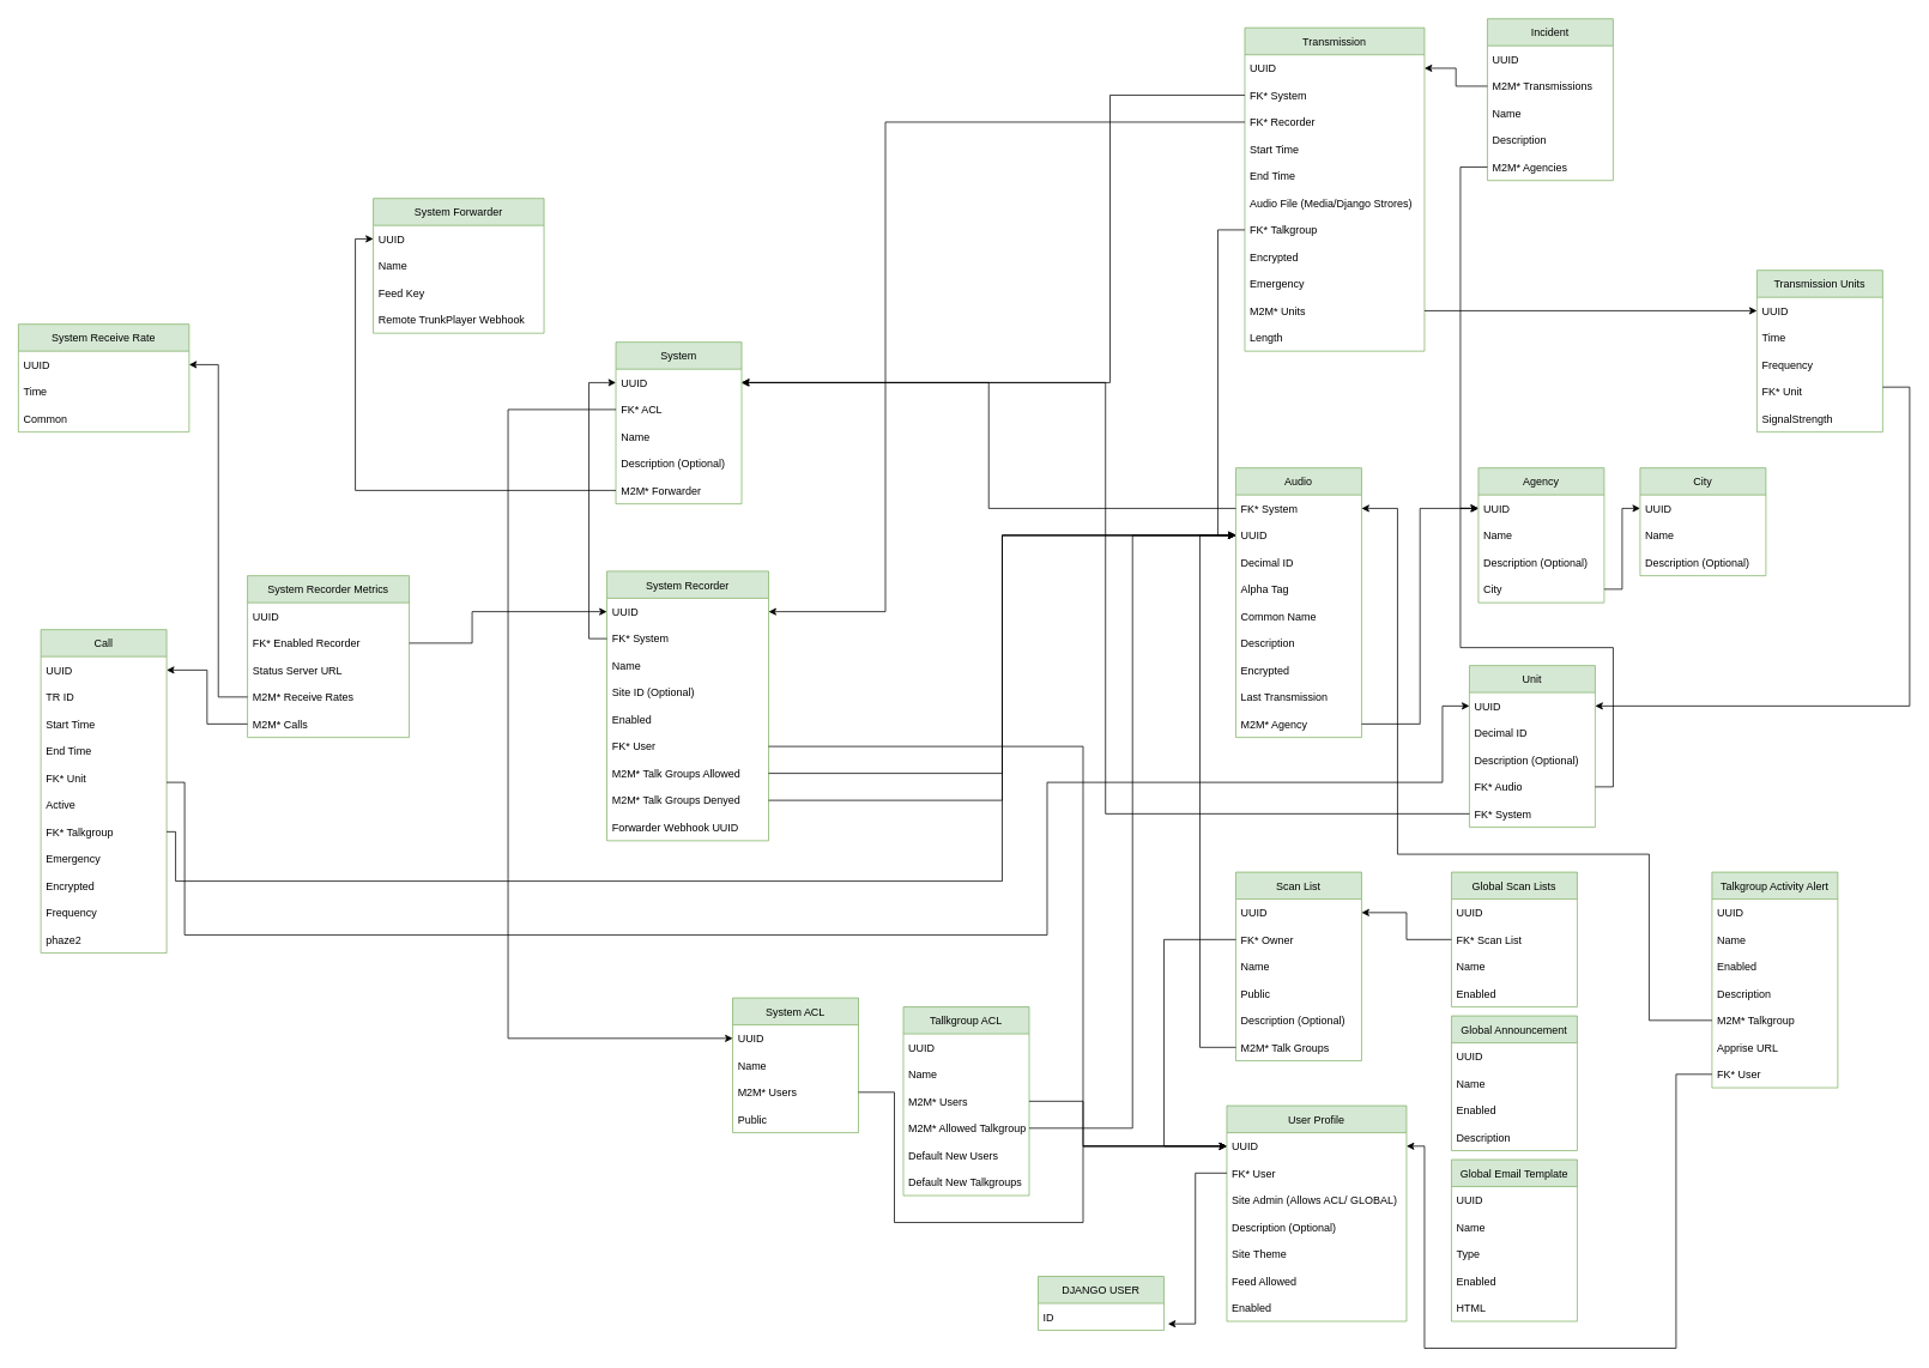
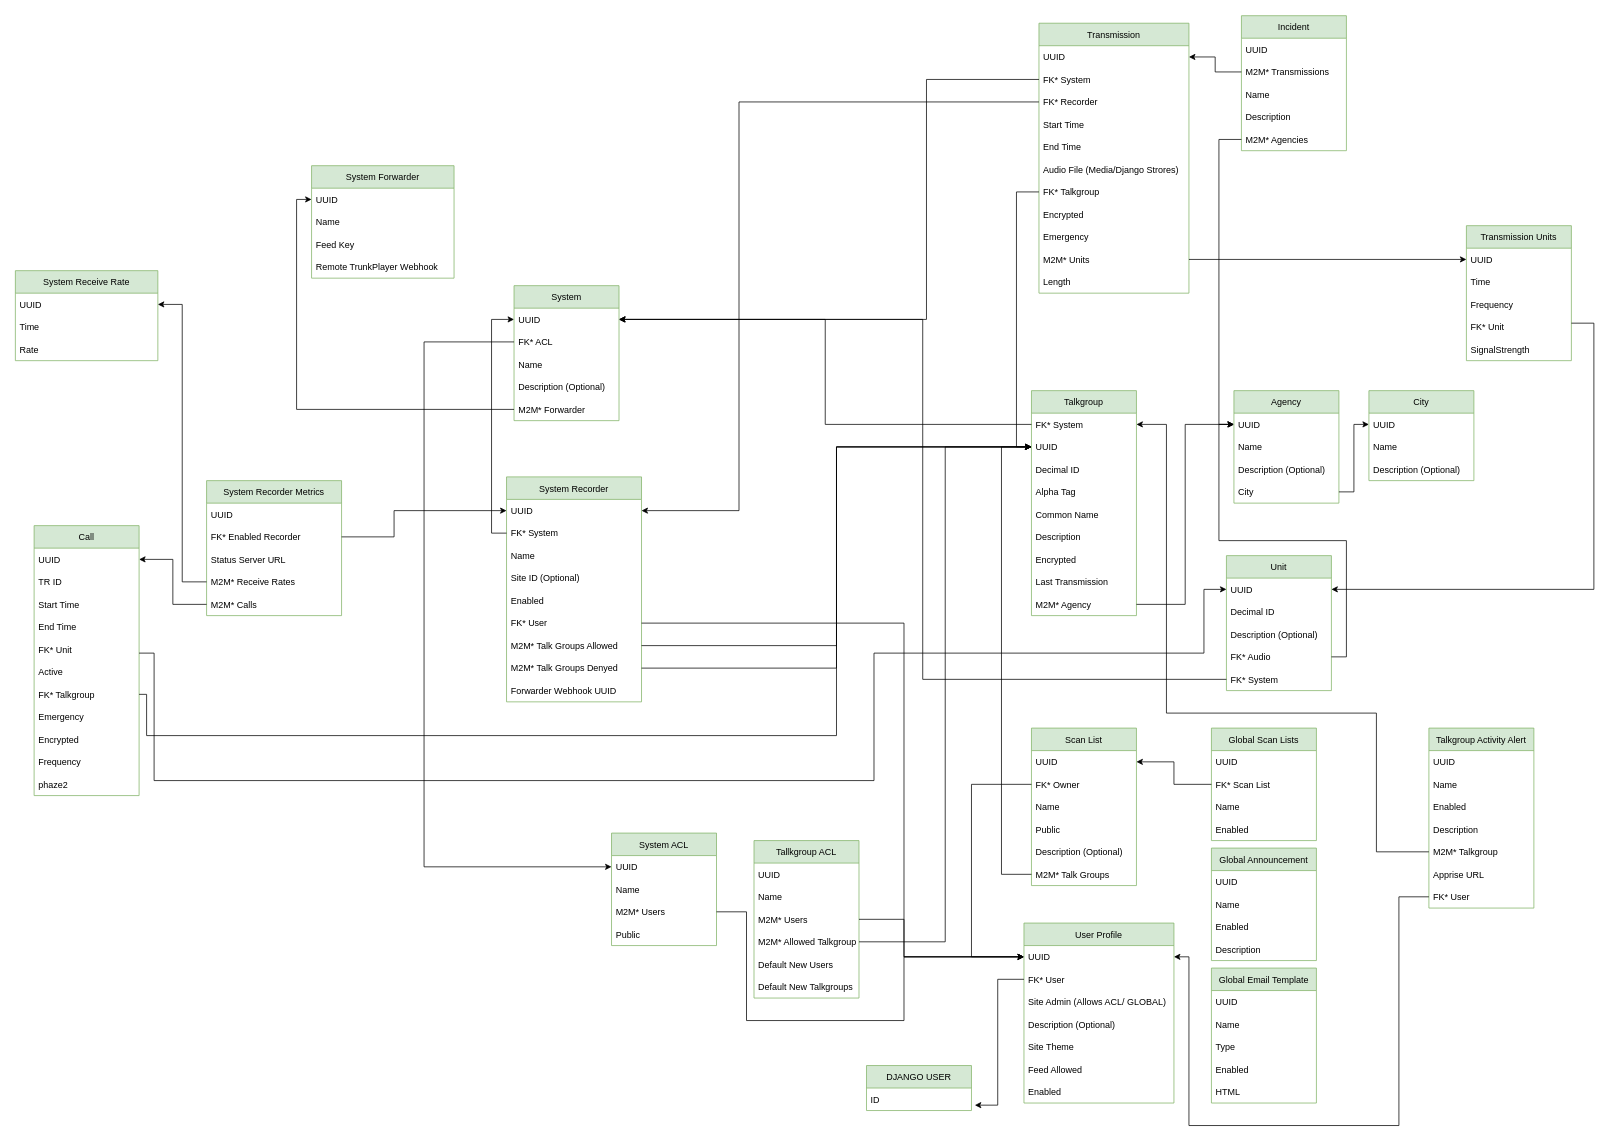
- <mxCell id="168" value="Common" style="text;strokeColor=none;fillColor=none;align=left;verticalAlign=middle;spacingLeft=4;spacingRight=4;overflow=hidden;points=[[0,0.5],[1,0.5]];portConstraint=eastwest;rotatable=0;" parent="165" vertex="1"><mxGeometry y="90" width="190" height="30" as="geometry" /></mxCell>
+ <mxCell id="168" value="Rate" style="text;strokeColor=none;fillColor=none;align=left;verticalAlign=middle;spacingLeft=4;spacingRight=4;overflow=hidden;points=[[0,0.5],[1,0.5]];portConstraint=eastwest;rotatable=0;" parent="165" vertex="1"><mxGeometry y="90" width="190" height="30" as="geometry" /></mxCell>
- <mxCell id="8" value="Audio" style="swimlane;fontStyle=0;childLayout=stackLayout;horizontal=1;startSize=30;horizontalStack=0;resizeParent=1;resizeParentMax=0;resizeLast=0;collapsible=1;marginBottom=0;fillColor=#d5e8d4;strokeColor=#82b366;" parent="1" vertex="1"><mxGeometry x="1375" y="520" width="140" height="300" as="geometry" /></mxCell>
+ <mxCell id="8" value="Talkgroup" style="swimlane;fontStyle=0;childLayout=stackLayout;horizontal=1;startSize=30;horizontalStack=0;resizeParent=1;resizeParentMax=0;resizeLast=0;collapsible=1;marginBottom=0;fillColor=#d5e8d4;strokeColor=#82b366;" parent="1" vertex="1"><mxGeometry x="1375" y="520" width="140" height="300" as="geometry" /></mxCell>
